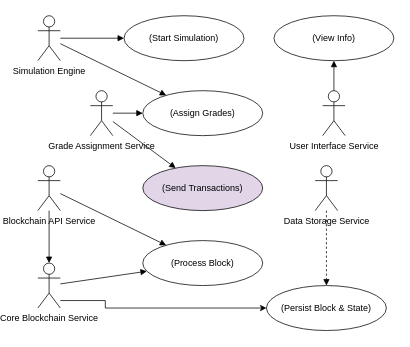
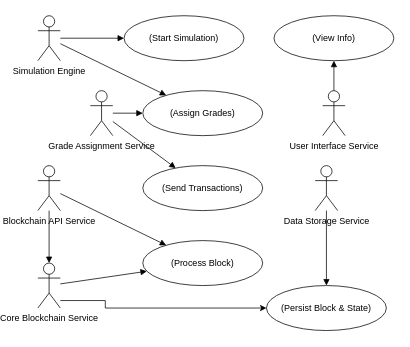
- <mxCell id="11" value="(Send Transactions)" style="ellipse;whiteSpace=wrap;html=1;aspect=fixed;fillColor=#e1d5e7;" vertex="1" parent="1"><mxGeometry x="160" y="220" width="160" height="60" as="geometry" /></mxCell>
+ <mxCell id="11" value="(Send Transactions)" style="ellipse;whiteSpace=wrap;html=1;aspect=fixed;" vertex="1" parent="1"><mxGeometry x="160" y="220" width="160" height="60" as="geometry" /></mxCell>
- <mxCell id="23" style="endArrow=block;html=1;dashed=1;" edge="1" parent="1" source="8" target="14"><mxGeometry relative="1" as="geometry" /></mxCell>
+ <mxCell id="23" style="endArrow=block;html=1;" edge="1" parent="1" source="8" target="14"><mxGeometry relative="1" as="geometry" /></mxCell>
